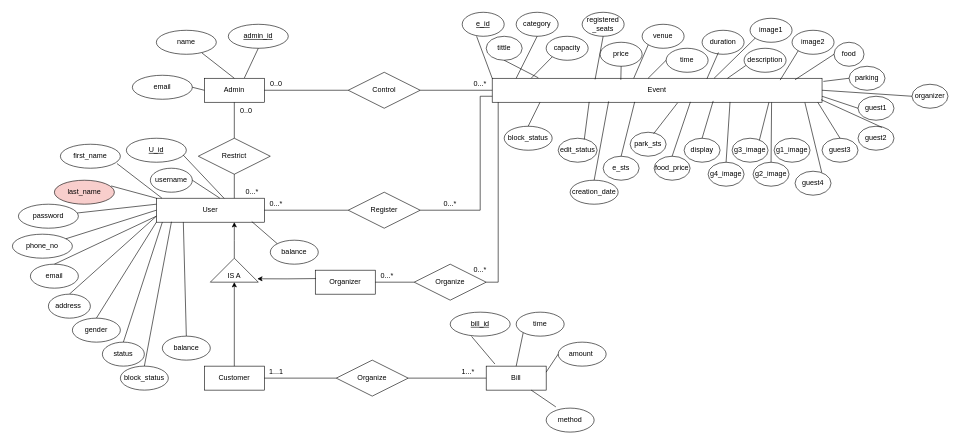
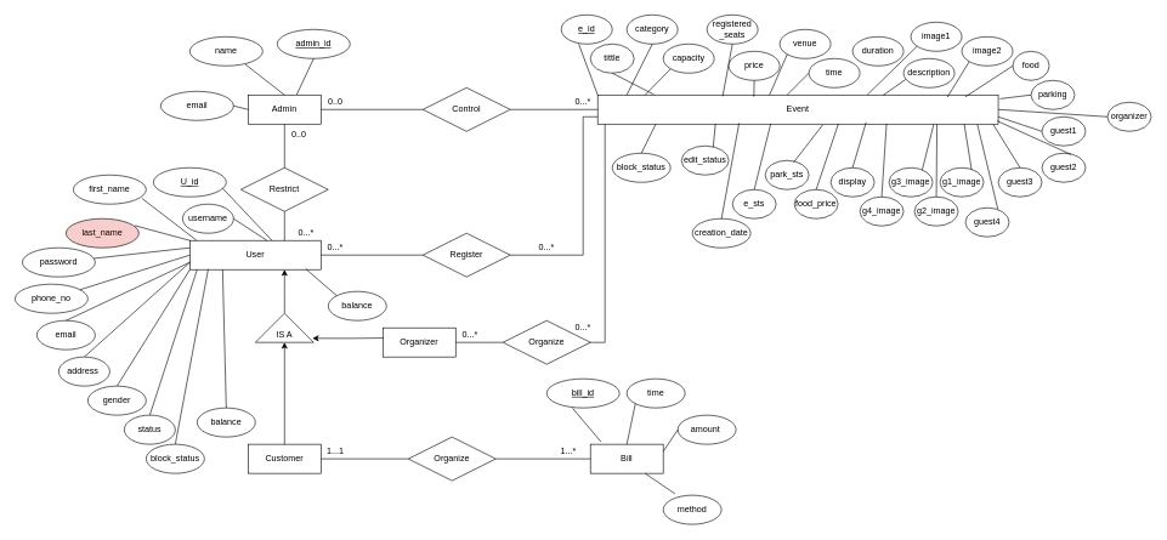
- <mxCell id="98" value="" style="endArrow=none;html=1;rounded=0;entryX=0.389;entryY=0.925;entryDx=0;entryDy=0;entryPerimeter=0;exitX=0.651;exitY=0.019;exitDx=0;exitDy=0;exitPerimeter=0;" parent="1" source="3" target="97" edge="1"><mxGeometry relative="1" as="geometry"><mxPoint x="1178" y="132" as="sourcePoint" /><mxPoint x="1120" y="110" as="targetPoint" /></mxGeometry></mxCell>
+ <mxCell id="123" value="" style="endArrow=none;html=1;rounded=0;exitX=0.723;exitY=0.073;exitDx=0;exitDy=0;entryX=0.915;entryY=0.991;entryDx=0;entryDy=0;entryPerimeter=0;exitPerimeter=0;" parent="1" source="119" target="3" edge="1"><mxGeometry relative="1" as="geometry"><mxPoint x="1379.52" y="282.08" as="sourcePoint" /><mxPoint x="1351.4" y="180.56" as="targetPoint" /></mxGeometry></mxCell>
- <mxCell id="137" value="edit_status" style="ellipse;whiteSpace=wrap;html=1;align=center;" parent="1" vertex="1"><mxGeometry x="930" y="230" width="65" height="40" as="geometry" /></mxCell>
+ <mxCell id="137" value="edit_status" style="ellipse;whiteSpace=wrap;html=1;align=center;" parent="1" vertex="1"><mxGeometry x="935" y="200" width="65" height="40" as="geometry" /></mxCell>
